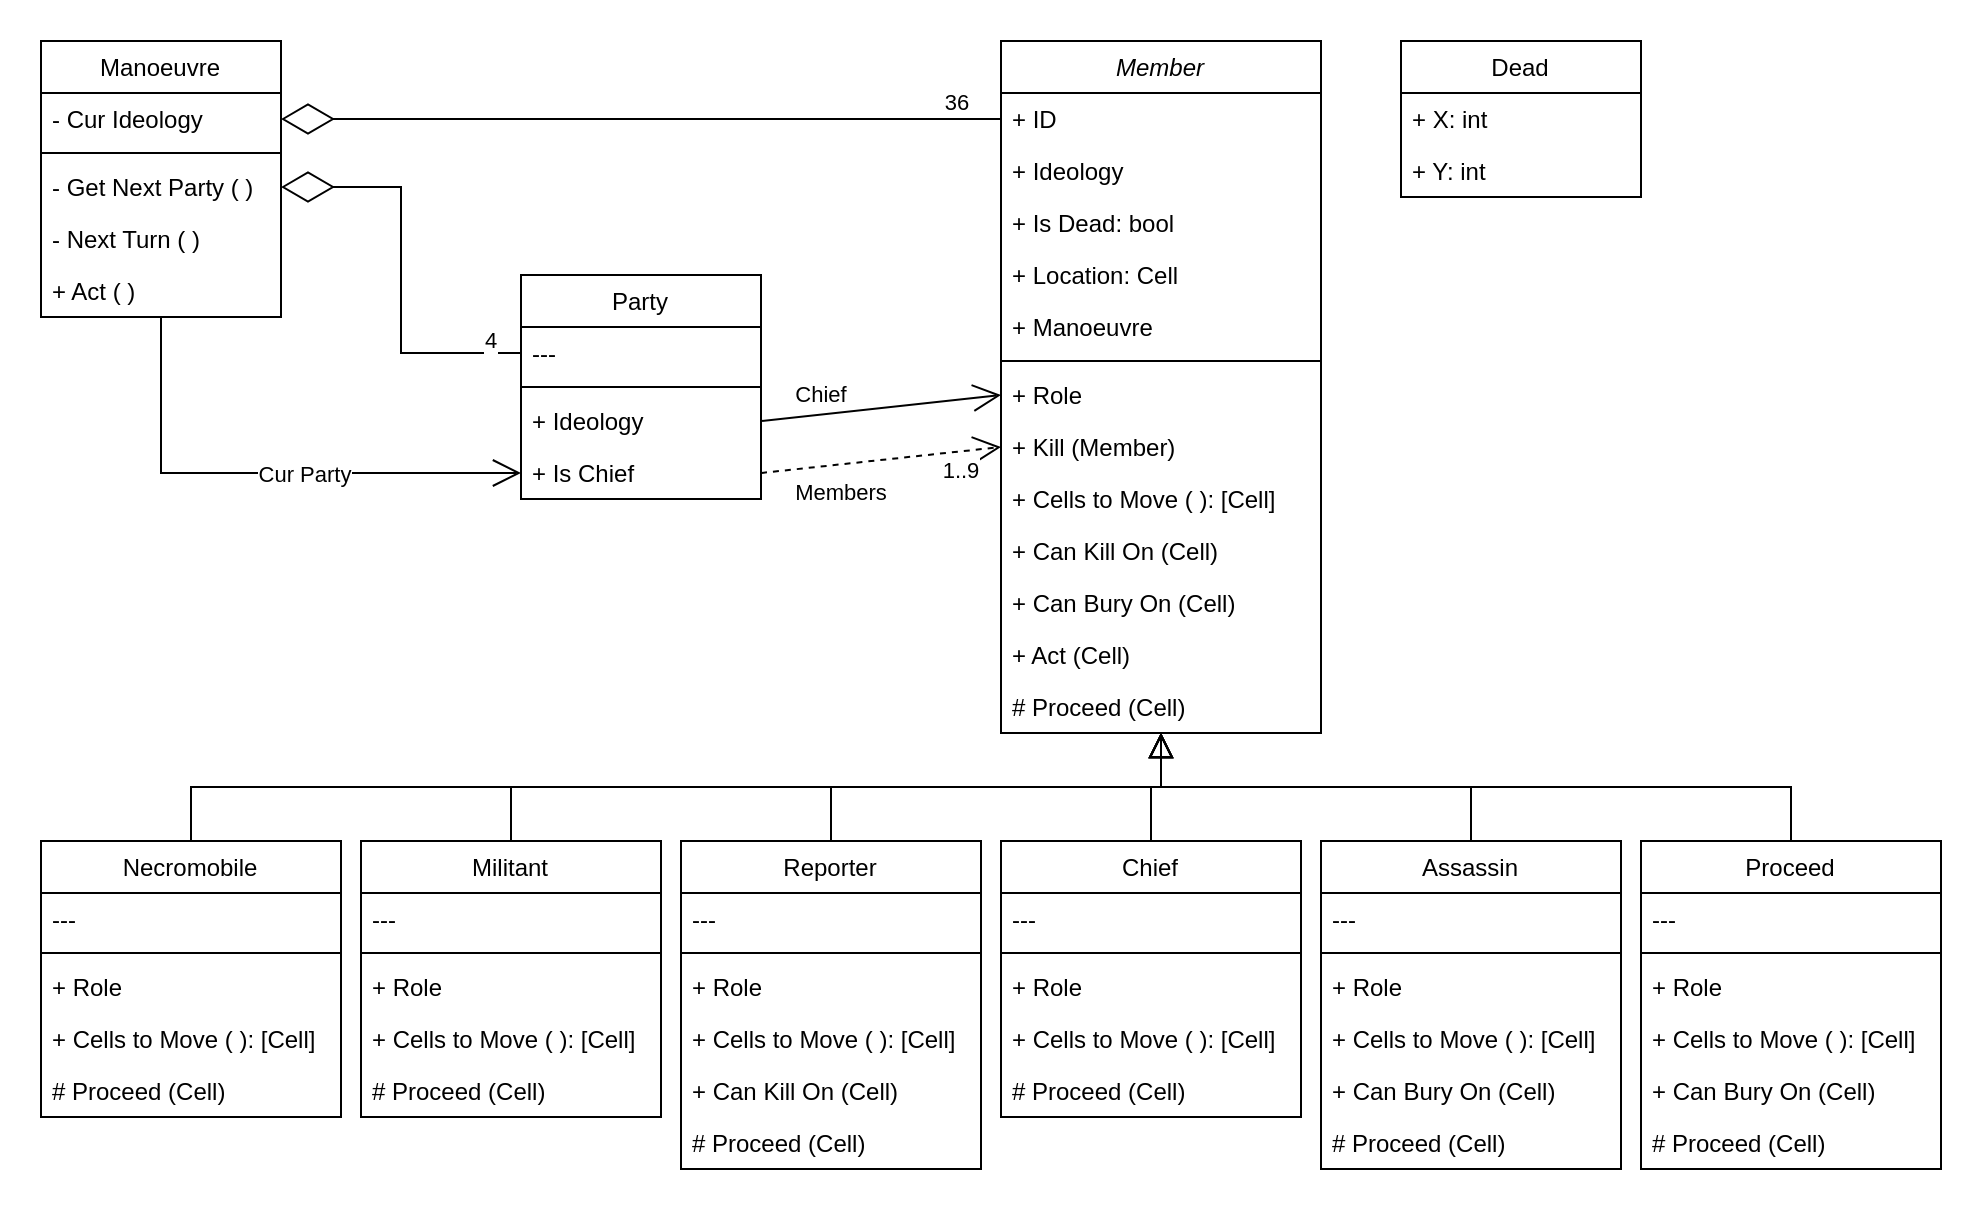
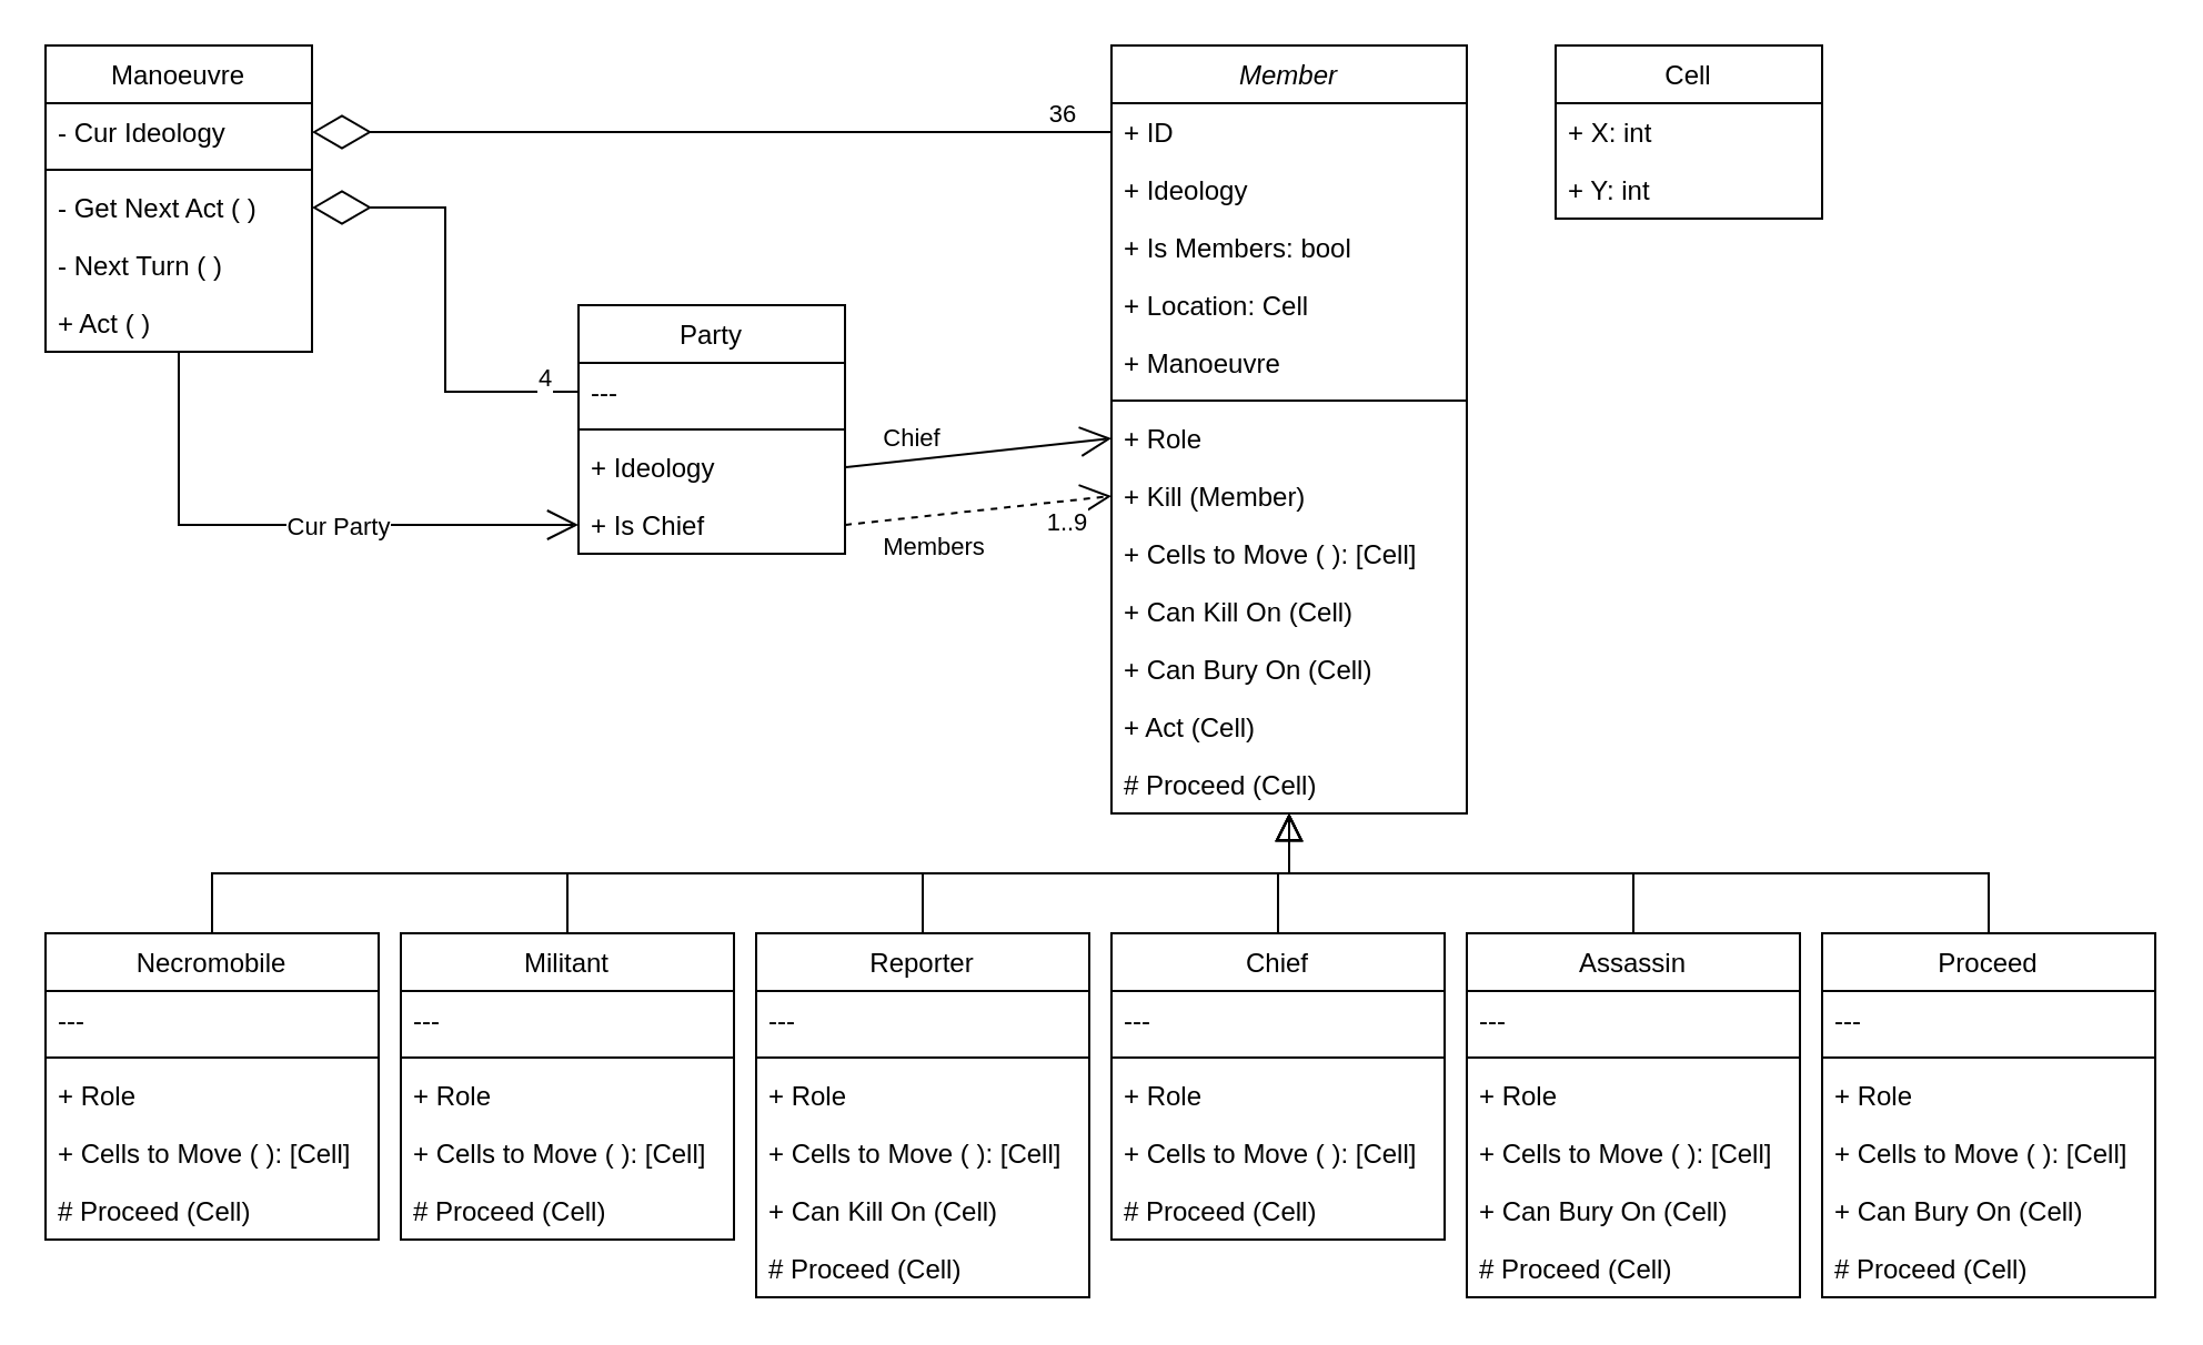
- <mxCell id="38" value="Dead" style="swimlane;fontStyle=0;childLayout=stackLayout;horizontal=1;startSize=26;fillColor=none;horizontalStack=0;resizeParent=1;resizeParentMax=0;resizeLast=0;collapsible=1;marginBottom=0;" parent="1" vertex="1"><mxGeometry x="700" y="20" width="120" height="78" as="geometry" /></mxCell>
+ <mxCell id="38" value="Cell" style="swimlane;fontStyle=0;childLayout=stackLayout;horizontal=1;startSize=26;fillColor=none;horizontalStack=0;resizeParent=1;resizeParentMax=0;resizeLast=0;collapsible=1;marginBottom=0;" parent="1" vertex="1"><mxGeometry x="700" y="20" width="120" height="78" as="geometry" /></mxCell>
- <mxCell id="35" value="- Get Next Party ( )" style="text;strokeColor=none;fillColor=none;align=left;verticalAlign=top;spacingLeft=4;spacingRight=4;overflow=hidden;rotatable=0;points=[[0,0.5],[1,0.5]];portConstraint=eastwest;" parent="32" vertex="1"><mxGeometry y="60" width="120" height="26" as="geometry" /></mxCell>
+ <mxCell id="35" value="- Get Next Act ( )" style="text;strokeColor=none;fillColor=none;align=left;verticalAlign=top;spacingLeft=4;spacingRight=4;overflow=hidden;rotatable=0;points=[[0,0.5],[1,0.5]];portConstraint=eastwest;" parent="32" vertex="1"><mxGeometry y="60" width="120" height="26" as="geometry" /></mxCell>
- <mxCell id="5" value="+ Is Dead: bool" style="text;strokeColor=none;fillColor=none;align=left;verticalAlign=top;spacingLeft=4;spacingRight=4;overflow=hidden;rotatable=0;points=[[0,0.5],[1,0.5]];portConstraint=eastwest;" parent="2" vertex="1"><mxGeometry y="78" width="160" height="26" as="geometry" /></mxCell>
+ <mxCell id="5" value="+ Is Members: bool" style="text;strokeColor=none;fillColor=none;align=left;verticalAlign=top;spacingLeft=4;spacingRight=4;overflow=hidden;rotatable=0;points=[[0,0.5],[1,0.5]];portConstraint=eastwest;" parent="2" vertex="1"><mxGeometry y="78" width="160" height="26" as="geometry" /></mxCell>
